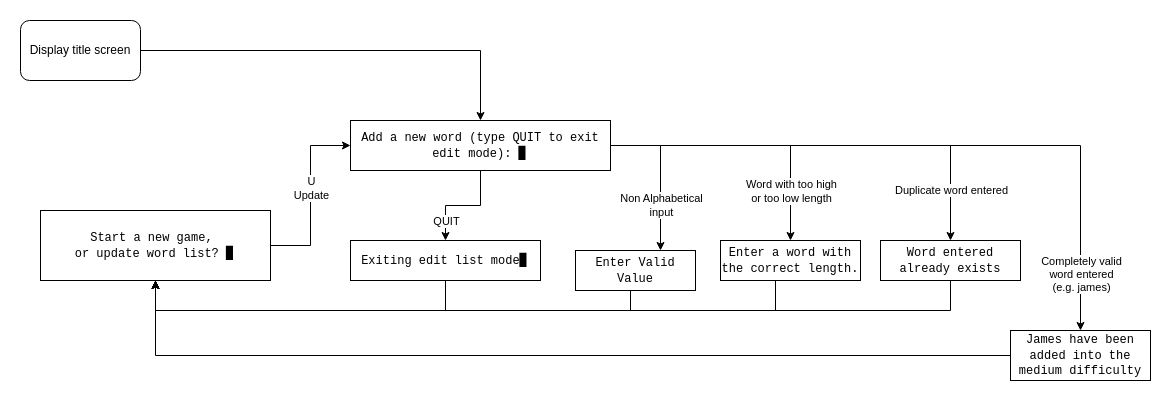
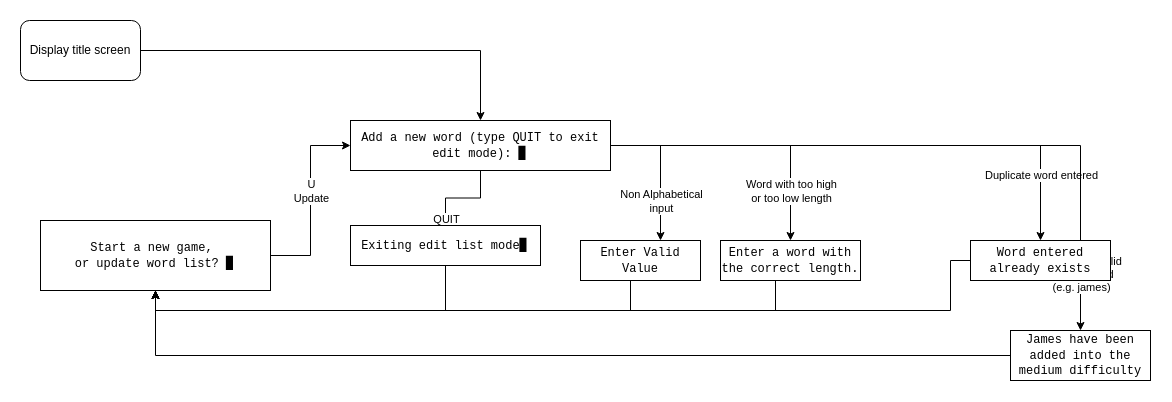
- <mxCell id="6" value="&lt;div&gt;&lt;font face=&quot;Courier New&quot;&gt;Start a new game,&amp;nbsp;&lt;/font&gt;&lt;/div&gt;&lt;div&gt;&lt;font face=&quot;Courier New&quot;&gt;or update word list?&amp;nbsp;&lt;/font&gt;&lt;span style=&quot;background-color: transparent;&quot;&gt;&lt;font face=&quot;Courier New&quot;&gt;▊&lt;/font&gt;&lt;/span&gt;&lt;/div&gt;" style="whiteSpace=wrap;html=1;rounded=0;" vertex="1" parent="1"><mxGeometry x="40" y="210" width="230" height="70" as="geometry" /></mxCell>
+ <mxCell id="6" value="&lt;div&gt;&lt;font face=&quot;Courier New&quot;&gt;Start a new game,&amp;nbsp;&lt;/font&gt;&lt;/div&gt;&lt;div&gt;&lt;font face=&quot;Courier New&quot;&gt;or update word list?&amp;nbsp;&lt;/font&gt;&lt;span style=&quot;background-color: transparent;&quot;&gt;&lt;font face=&quot;Courier New&quot;&gt;▊&lt;/font&gt;&lt;/span&gt;&lt;/div&gt;" style="whiteSpace=wrap;html=1;rounded=0;" vertex="1" parent="1"><mxGeometry x="40" y="220" width="230" height="70" as="geometry" /></mxCell>
- <mxCell id="19" value="&lt;font style=&quot;color: light-dark(rgb(0, 0, 0), rgb(255, 255, 255));&quot; face=&quot;Courier New&quot;&gt;Exiting edit list mode▊&lt;/font&gt;" style="whiteSpace=wrap;html=1;rounded=0;" vertex="1" parent="1"><mxGeometry x="350" y="240" width="190" height="40" as="geometry" /></mxCell>
+ <mxCell id="19" value="&lt;font style=&quot;color: light-dark(rgb(0, 0, 0), rgb(255, 255, 255));&quot; face=&quot;Courier New&quot;&gt;Exiting edit list mode▊&lt;/font&gt;" style="whiteSpace=wrap;html=1;rounded=0;" vertex="1" parent="1"><mxGeometry x="350" y="225" width="190" height="40" as="geometry" /></mxCell>
- <mxCell id="25" value="&lt;font style=&quot;color: light-dark(rgb(0, 0, 0), rgb(255, 255, 255));&quot; face=&quot;Courier New&quot;&gt;Word entered already exists&lt;/font&gt;" style="whiteSpace=wrap;html=1;rounded=0;" vertex="1" parent="1"><mxGeometry x="880" y="240" width="140" height="40" as="geometry" /></mxCell>
+ <mxCell id="25" value="&lt;font style=&quot;color: light-dark(rgb(0, 0, 0), rgb(255, 255, 255));&quot; face=&quot;Courier New&quot;&gt;Word entered already exists&lt;/font&gt;" style="whiteSpace=wrap;html=1;rounded=0;" vertex="1" parent="1"><mxGeometry x="970" y="240" width="140" height="40" as="geometry" /></mxCell>
- <mxCell id="21" value="&lt;font face=&quot;Courier New&quot;&gt;Enter Valid Value&lt;/font&gt;" style="whiteSpace=wrap;html=1;rounded=0;" vertex="1" parent="1"><mxGeometry x="575" y="250" width="120" height="40" as="geometry" /></mxCell>
+ <mxCell id="21" value="&lt;font face=&quot;Courier New&quot;&gt;Enter Valid Value&lt;/font&gt;" style="whiteSpace=wrap;html=1;rounded=0;" vertex="1" parent="1"><mxGeometry x="580" y="240" width="120" height="40" as="geometry" /></mxCell>
